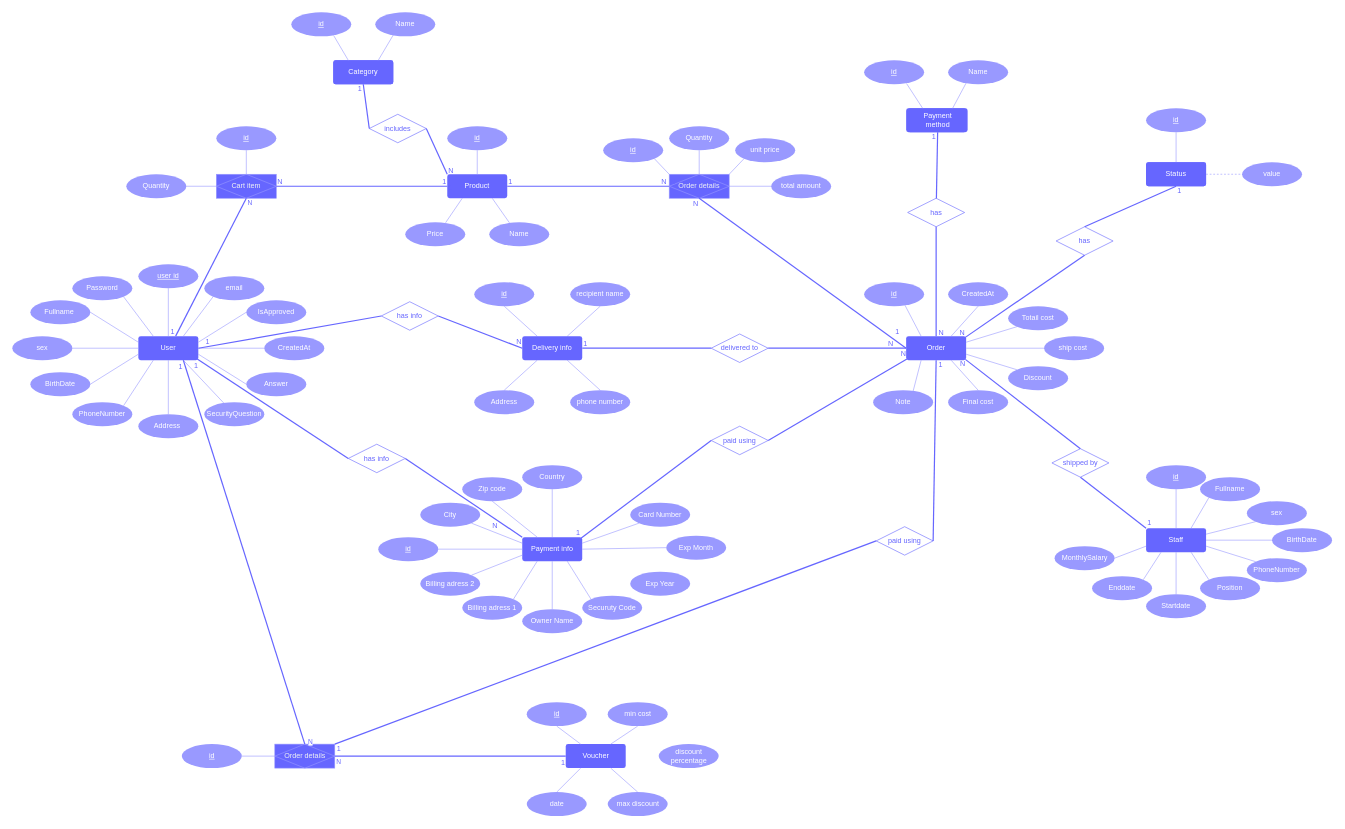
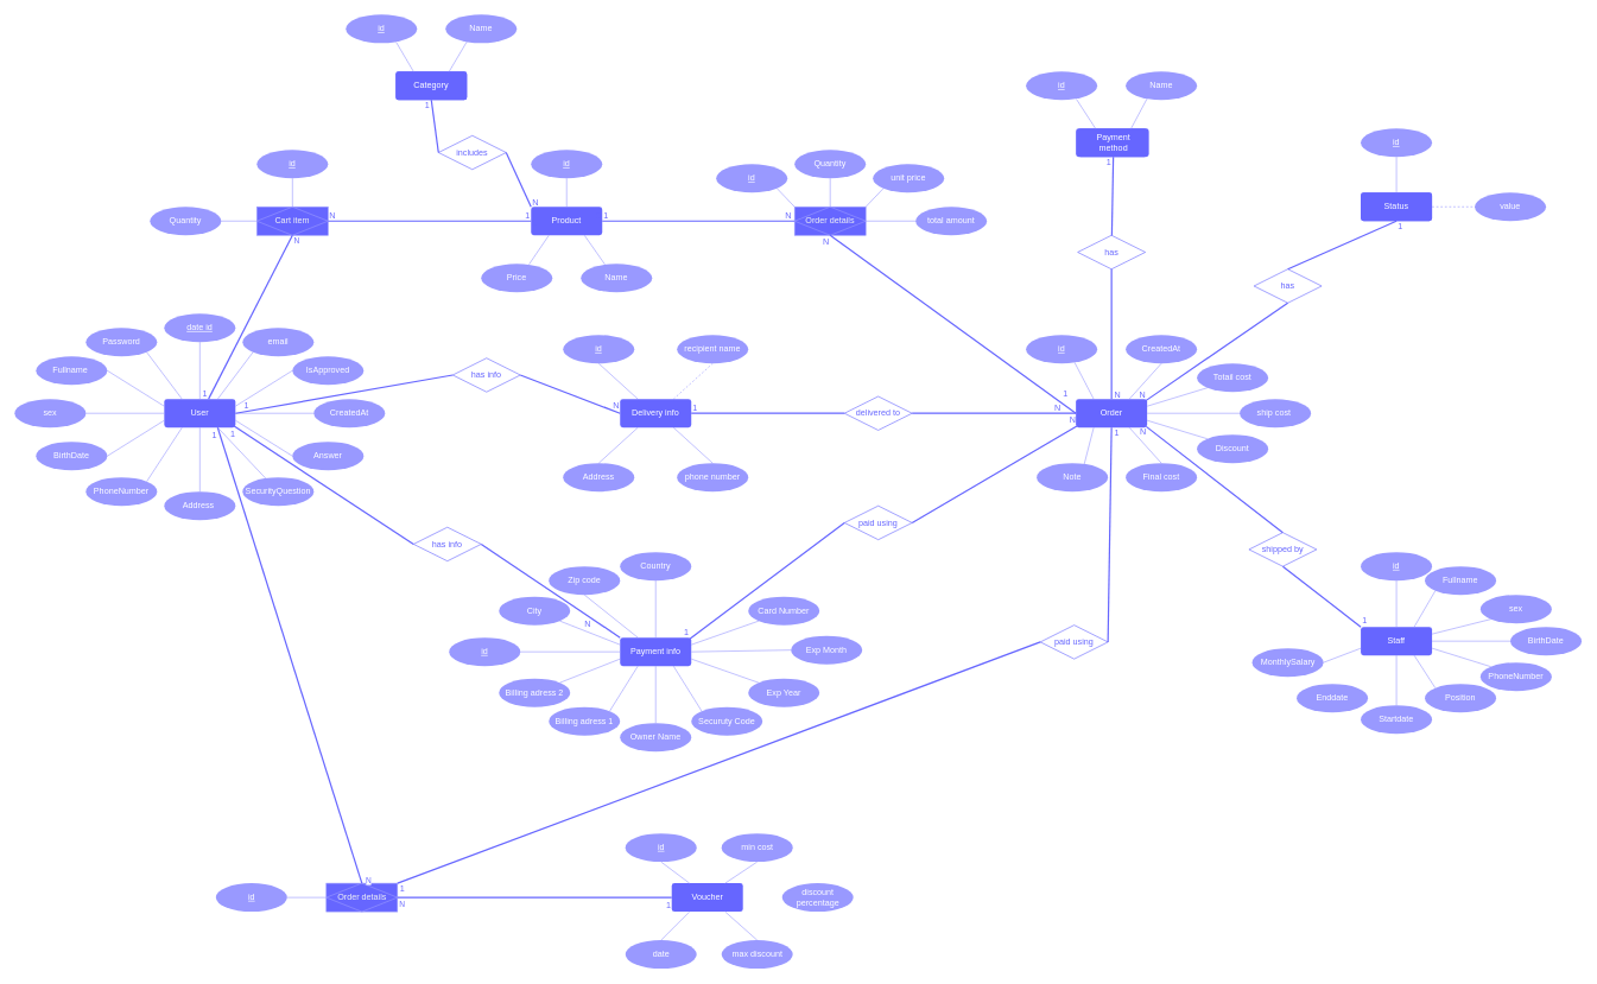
- <mxCell id="4" value="user id" style="ellipse;whiteSpace=wrap;html=1;align=center;fontStyle=4;fillColor=#9999ff;strokeColor=none;fillStyle=solid;fontColor=#FFFFFF;horizontal=1;dashed=1;dashPattern=12 12;" vertex="1" parent="1"><mxGeometry x="230" y="440" width="100" height="40" as="geometry" /></mxCell>
+ <mxCell id="4" value="date id" style="ellipse;whiteSpace=wrap;html=1;align=center;fontStyle=4;fillColor=#9999ff;strokeColor=none;fillStyle=solid;fontColor=#FFFFFF;horizontal=1;dashed=1;dashPattern=12 12;" vertex="1" parent="1"><mxGeometry x="230" y="440" width="100" height="40" as="geometry" /></mxCell>
- <mxCell id="173" value="" style="endArrow=none;html=1;rounded=0;entryX=0.5;entryY=1;entryDx=0;entryDy=0;exitX=0.75;exitY=0;exitDx=0;exitDy=0;strokeColor=#9999ff;" edge="1" parent="1" source="176" target="169"><mxGeometry relative="1" as="geometry"><mxPoint x="910" y="531.5" as="sourcePoint" /><mxPoint x="560" y="511.5" as="targetPoint" /></mxGeometry></mxCell>
+ <mxCell id="173" value="" style="endArrow=none;html=1;rounded=0;entryX=0.5;entryY=1;entryDx=0;entryDy=0;exitX=0.75;exitY=0;exitDx=0;exitDy=0;strokeColor=#9999ff;dashed=1;" edge="1" parent="1" source="176" target="169"><mxGeometry relative="1" as="geometry"><mxPoint x="910" y="531.5" as="sourcePoint" /><mxPoint x="560" y="511.5" as="targetPoint" /></mxGeometry></mxCell>
+ <mxCell id="154" value="" style="endArrow=none;html=1;rounded=0;entryX=1;entryY=0.75;entryDx=0;entryDy=0;strokeColor=#9999ff;fontStyle=1;exitX=0;exitY=0;exitDx=0;exitDy=0;" edge="1" parent="1" source="139" target="135"><mxGeometry relative="1" as="geometry"><mxPoint x="1085" y="892" as="sourcePoint" /><mxPoint x="990" y="925" as="targetPoint" /></mxGeometry></mxCell>
- <mxCell id="133" value="" style="endArrow=none;html=1;rounded=0;entryX=1;entryY=0;entryDx=0;entryDy=0;strokeColor=#9999ff;fontStyle=1;exitX=0.25;exitY=1;exitDx=0;exitDy=0;" edge="1" parent="1" source="112" target="124"><mxGeometry relative="1" as="geometry"><mxPoint x="2030" y="885" as="sourcePoint" /><mxPoint x="2030" y="950" as="targetPoint" /></mxGeometry></mxCell>
